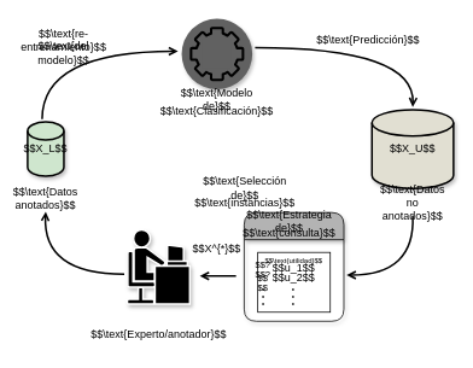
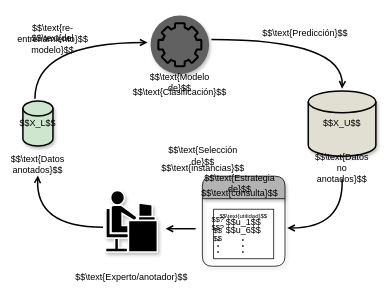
- <mxCell id="34" value="$$X^{*}$$" style="text;html=1;align=center;verticalAlign=middle;whiteSpace=wrap;rounded=0;" vertex="1" parent="1"><mxGeometry x="209" y="259" width="60" height="30" as="geometry" /></mxCell>
- <mxCell id="16" value="$$u_2$$" style="text;html=1;align=center;verticalAlign=middle;whiteSpace=wrap;rounded=0;" vertex="1" parent="10"><mxGeometry x="46" y="66" width="18" height="11" as="geometry" /></mxCell>
+ <mxCell id="16" value="$$u_6$$" style="text;html=1;align=center;verticalAlign=middle;whiteSpace=wrap;rounded=0;" vertex="1" parent="10"><mxGeometry x="46" y="66" width="18" height="11" as="geometry" /></mxCell>
